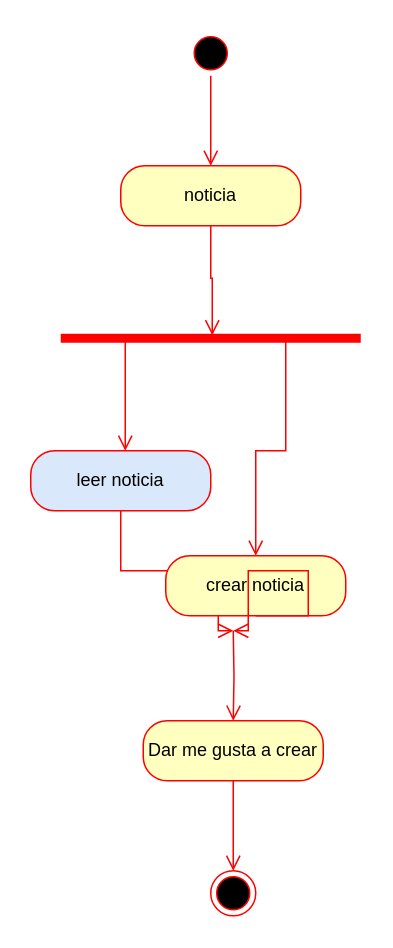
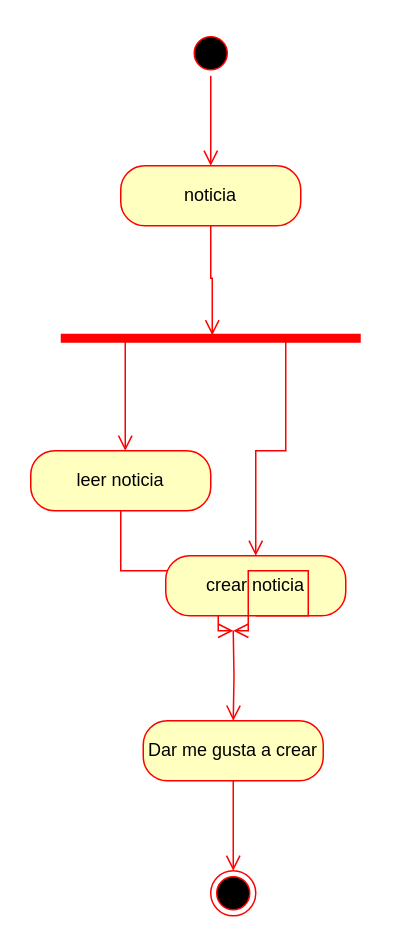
- <mxCell id="8" value="leer noticia" style="rounded=1;whiteSpace=wrap;html=1;arcSize=40;fontColor=#000000;fillColor=#dae8fc;strokeColor=#ff0000;" vertex="1" parent="1"><mxGeometry x="20" y="300" width="120" height="40" as="geometry" /></mxCell>
+ <mxCell id="8" value="leer noticia" style="rounded=1;whiteSpace=wrap;html=1;arcSize=40;fontColor=#000000;fillColor=#ffffc0;strokeColor=#ff0000;" vertex="1" parent="1"><mxGeometry x="20" y="300" width="120" height="40" as="geometry" /></mxCell>
